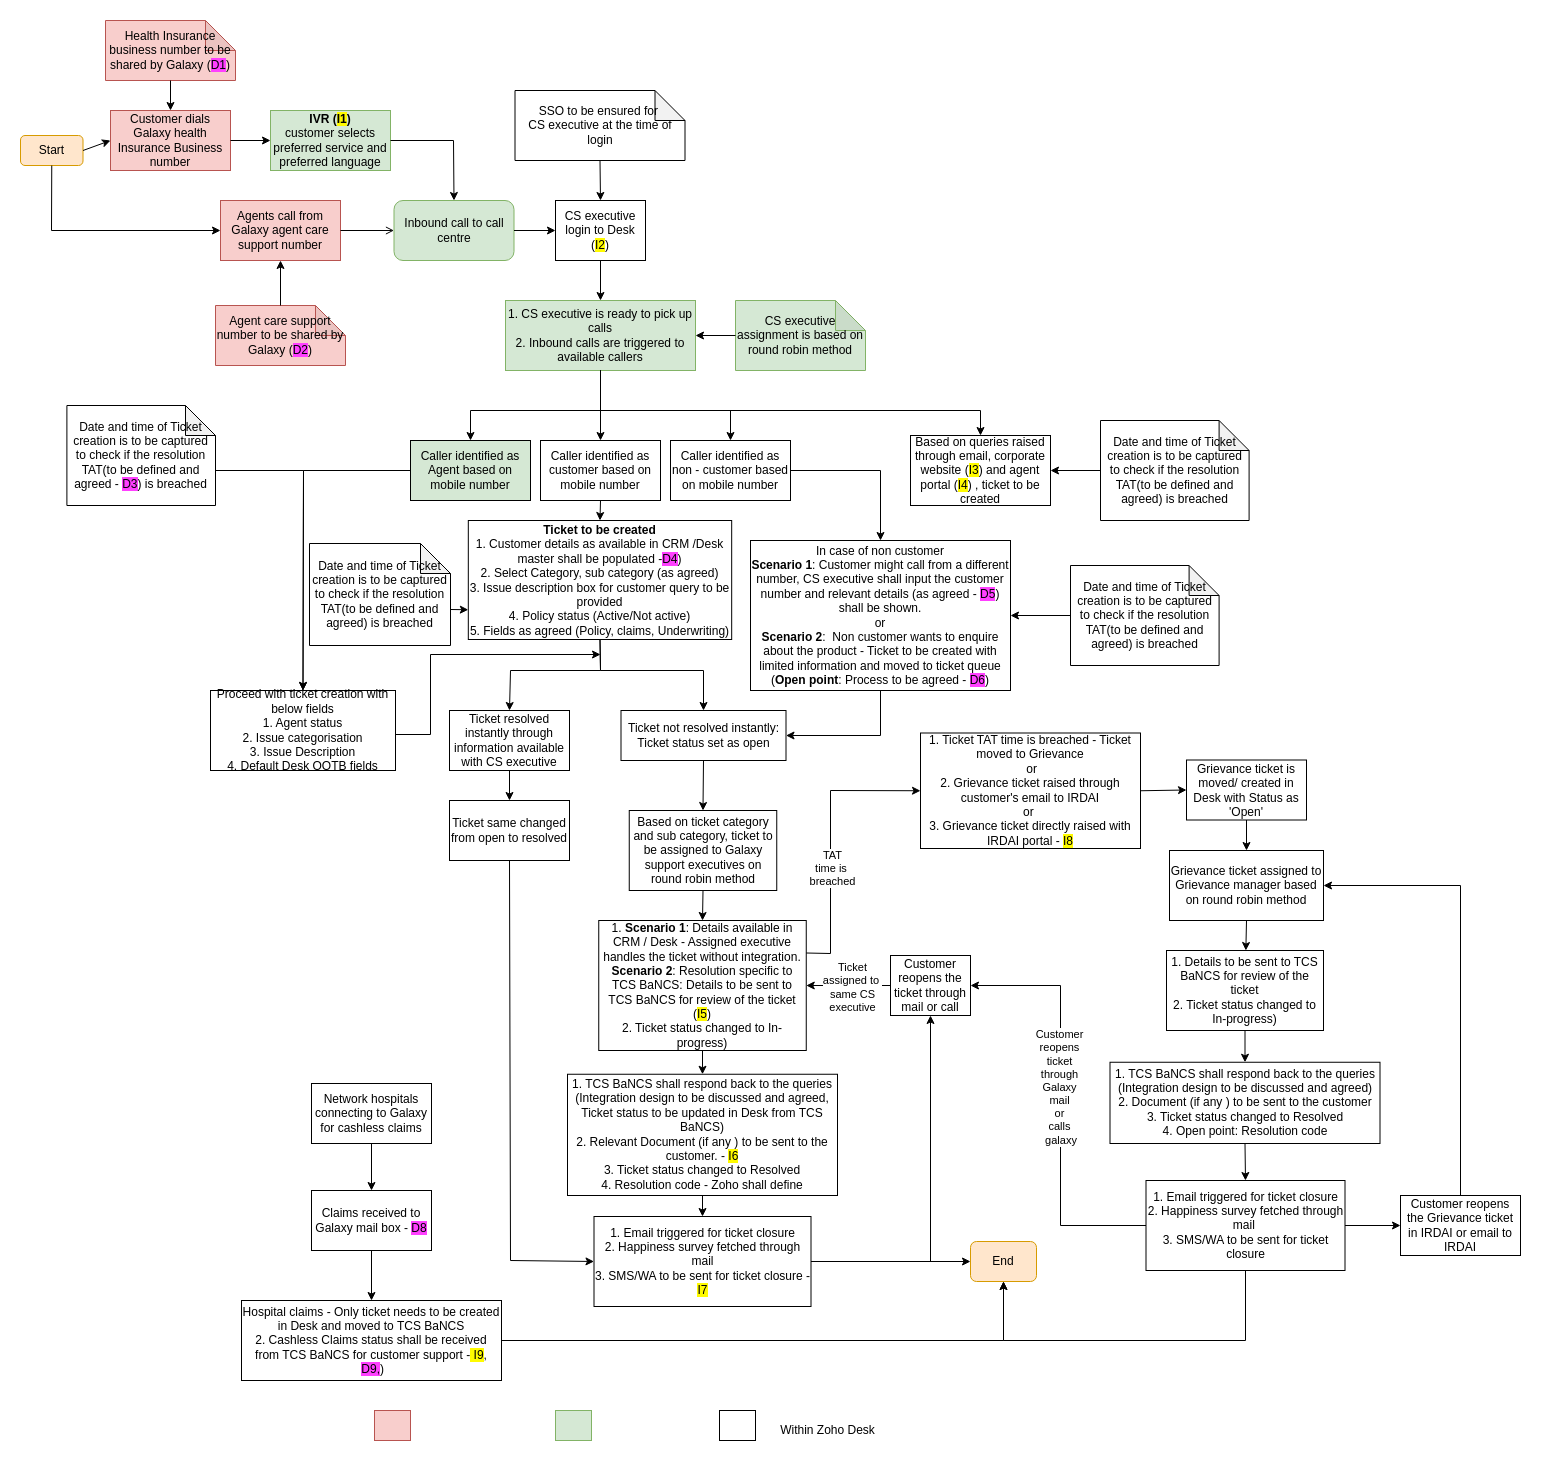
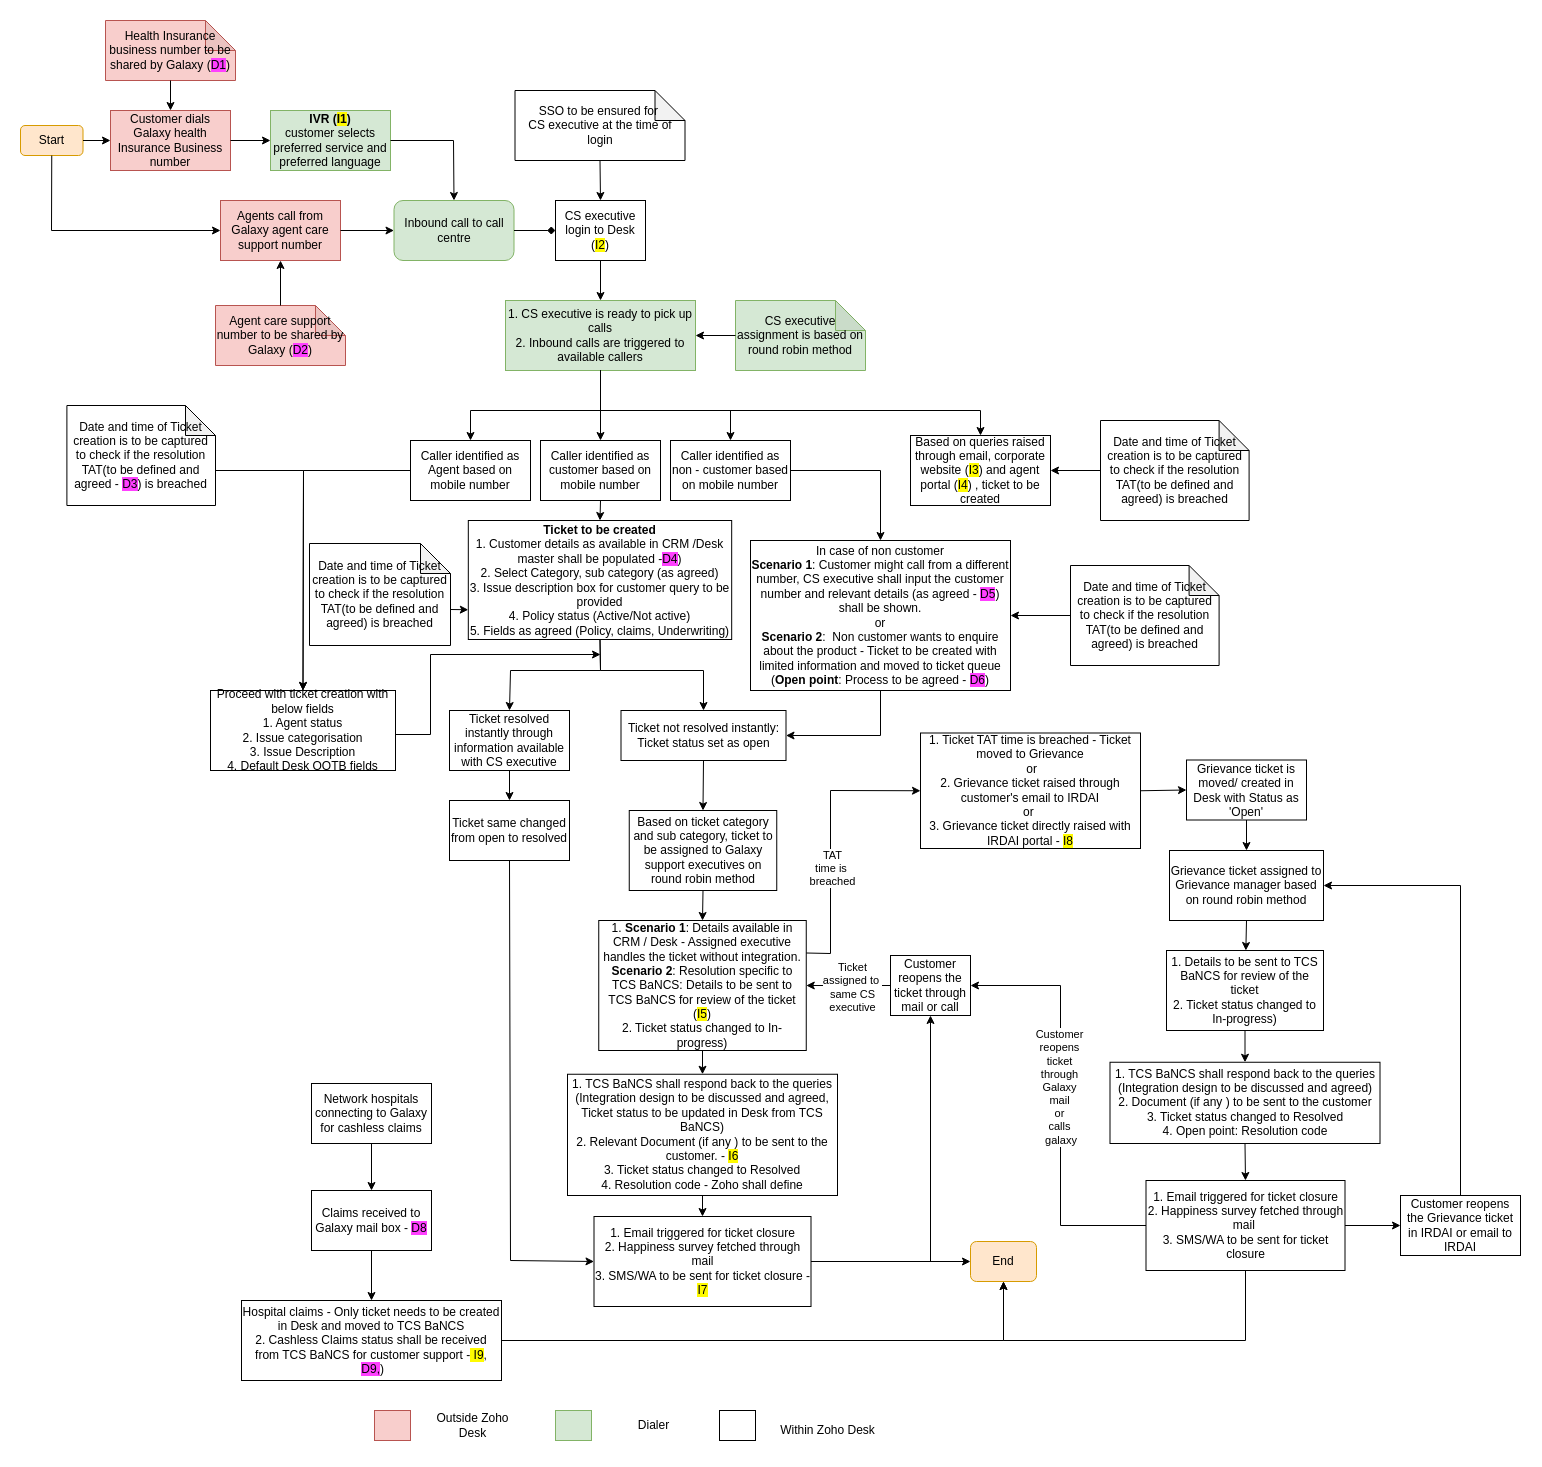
- <mxCell id="3" value="Start" style="rounded=1;whiteSpace=wrap;html=1;fillColor=#ffe6cc;strokeColor=#d79b00;" parent="1" vertex="1"><mxGeometry x="20" y="135" width="62.5" height="30" as="geometry" /></mxCell>
+ <mxCell id="3" value="Start" style="rounded=1;whiteSpace=wrap;html=1;fillColor=#ffe6cc;strokeColor=#d79b00;" parent="1" vertex="1"><mxGeometry x="20" y="125" width="62.5" height="30" as="geometry" /></mxCell>
- <mxCell id="10" value="" style="endArrow=open;html=1;rounded=0;exitX=1;exitY=0.5;exitDx=0;exitDy=0;entryX=0;entryY=0.5;entryDx=0;entryDy=0;" edge="1" parent="1" source="9" target="5"><mxGeometry width="50" height="50" relative="1" as="geometry"><mxPoint x="340" y="220" as="sourcePoint" /><mxPoint x="390" y="170" as="targetPoint" /></mxGeometry></mxCell>
+ <mxCell id="10" value="" style="endArrow=classic;html=1;rounded=0;exitX=1;exitY=0.5;exitDx=0;exitDy=0;entryX=0;entryY=0.5;entryDx=0;entryDy=0;" edge="1" parent="1" source="9" target="5"><mxGeometry width="50" height="50" relative="1" as="geometry"><mxPoint x="340" y="220" as="sourcePoint" /><mxPoint x="390" y="170" as="targetPoint" /></mxGeometry></mxCell>
- <mxCell id="13" value="" style="endArrow=classic;html=1;rounded=0;exitX=1;exitY=0.5;exitDx=0;exitDy=0;entryX=0;entryY=0.5;entryDx=0;entryDy=0;" edge="1" parent="1" source="5" target="12"><mxGeometry width="50" height="50" relative="1" as="geometry"><mxPoint x="440" y="250" as="sourcePoint" /><mxPoint x="490" y="200" as="targetPoint" /></mxGeometry></mxCell>
+ <mxCell id="13" value="" style="endArrow=diamond;html=1;rounded=0;exitX=1;exitY=0.5;exitDx=0;exitDy=0;entryX=0;entryY=0.5;entryDx=0;entryDy=0;" edge="1" parent="1" source="5" target="12"><mxGeometry width="50" height="50" relative="1" as="geometry"><mxPoint x="440" y="250" as="sourcePoint" /><mxPoint x="490" y="200" as="targetPoint" /></mxGeometry></mxCell>
- <mxCell id="21" value="Caller identified as Agent based on mobile number" style="rounded=0;whiteSpace=wrap;html=1;fillColor=#d5e8d4;" vertex="1" parent="1"><mxGeometry x="410" y="440" width="120" height="60" as="geometry" /></mxCell>
+ <mxCell id="21" value="Caller identified as Agent based on mobile number" style="rounded=0;whiteSpace=wrap;html=1;" vertex="1" parent="1"><mxGeometry x="410" y="440" width="120" height="60" as="geometry" /></mxCell>
+ <mxCell id="95" value="Outside Zoho Desk" style="text;html=1;align=center;verticalAlign=middle;whiteSpace=wrap;rounded=0;" vertex="1" parent="1"><mxGeometry x="423.5" y="1410" width="96.5" height="30" as="geometry" /></mxCell>
+ <mxCell id="97" value="Dialer" style="text;html=1;align=center;verticalAlign=middle;whiteSpace=wrap;rounded=0;" vertex="1" parent="1"><mxGeometry x="604.5" y="1410" width="96.5" height="30" as="geometry" /></mxCell>
